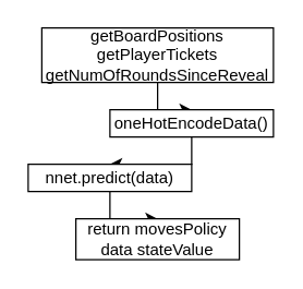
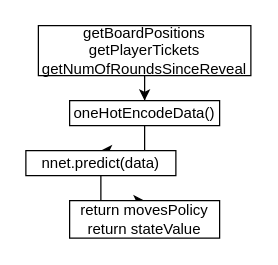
- <mxCell id="5" value="oneHotEncodeData()" style="whiteSpace=wrap;html=1;rounded=0;" vertex="1" parent="1"><mxGeometry x="80" y="80" width="120" height="20" as="geometry" /></mxCell>
+ <mxCell id="5" value="oneHotEncodeData()" style="whiteSpace=wrap;html=1;rounded=0;" vertex="1" parent="1"><mxGeometry x="55" y="80" width="120" height="20" as="geometry" /></mxCell>
- <mxCell id="8" value="return movesPolicy&lt;br&gt;data stateValue" style="whiteSpace=wrap;html=1;rounded=0;" vertex="1" parent="1"><mxGeometry x="55" y="160" width="120" height="30" as="geometry" /></mxCell>
+ <mxCell id="8" value="return movesPolicy&lt;br&gt;return stateValue" style="whiteSpace=wrap;html=1;rounded=0;" vertex="1" parent="1"><mxGeometry x="55" y="160" width="120" height="30" as="geometry" /></mxCell>
